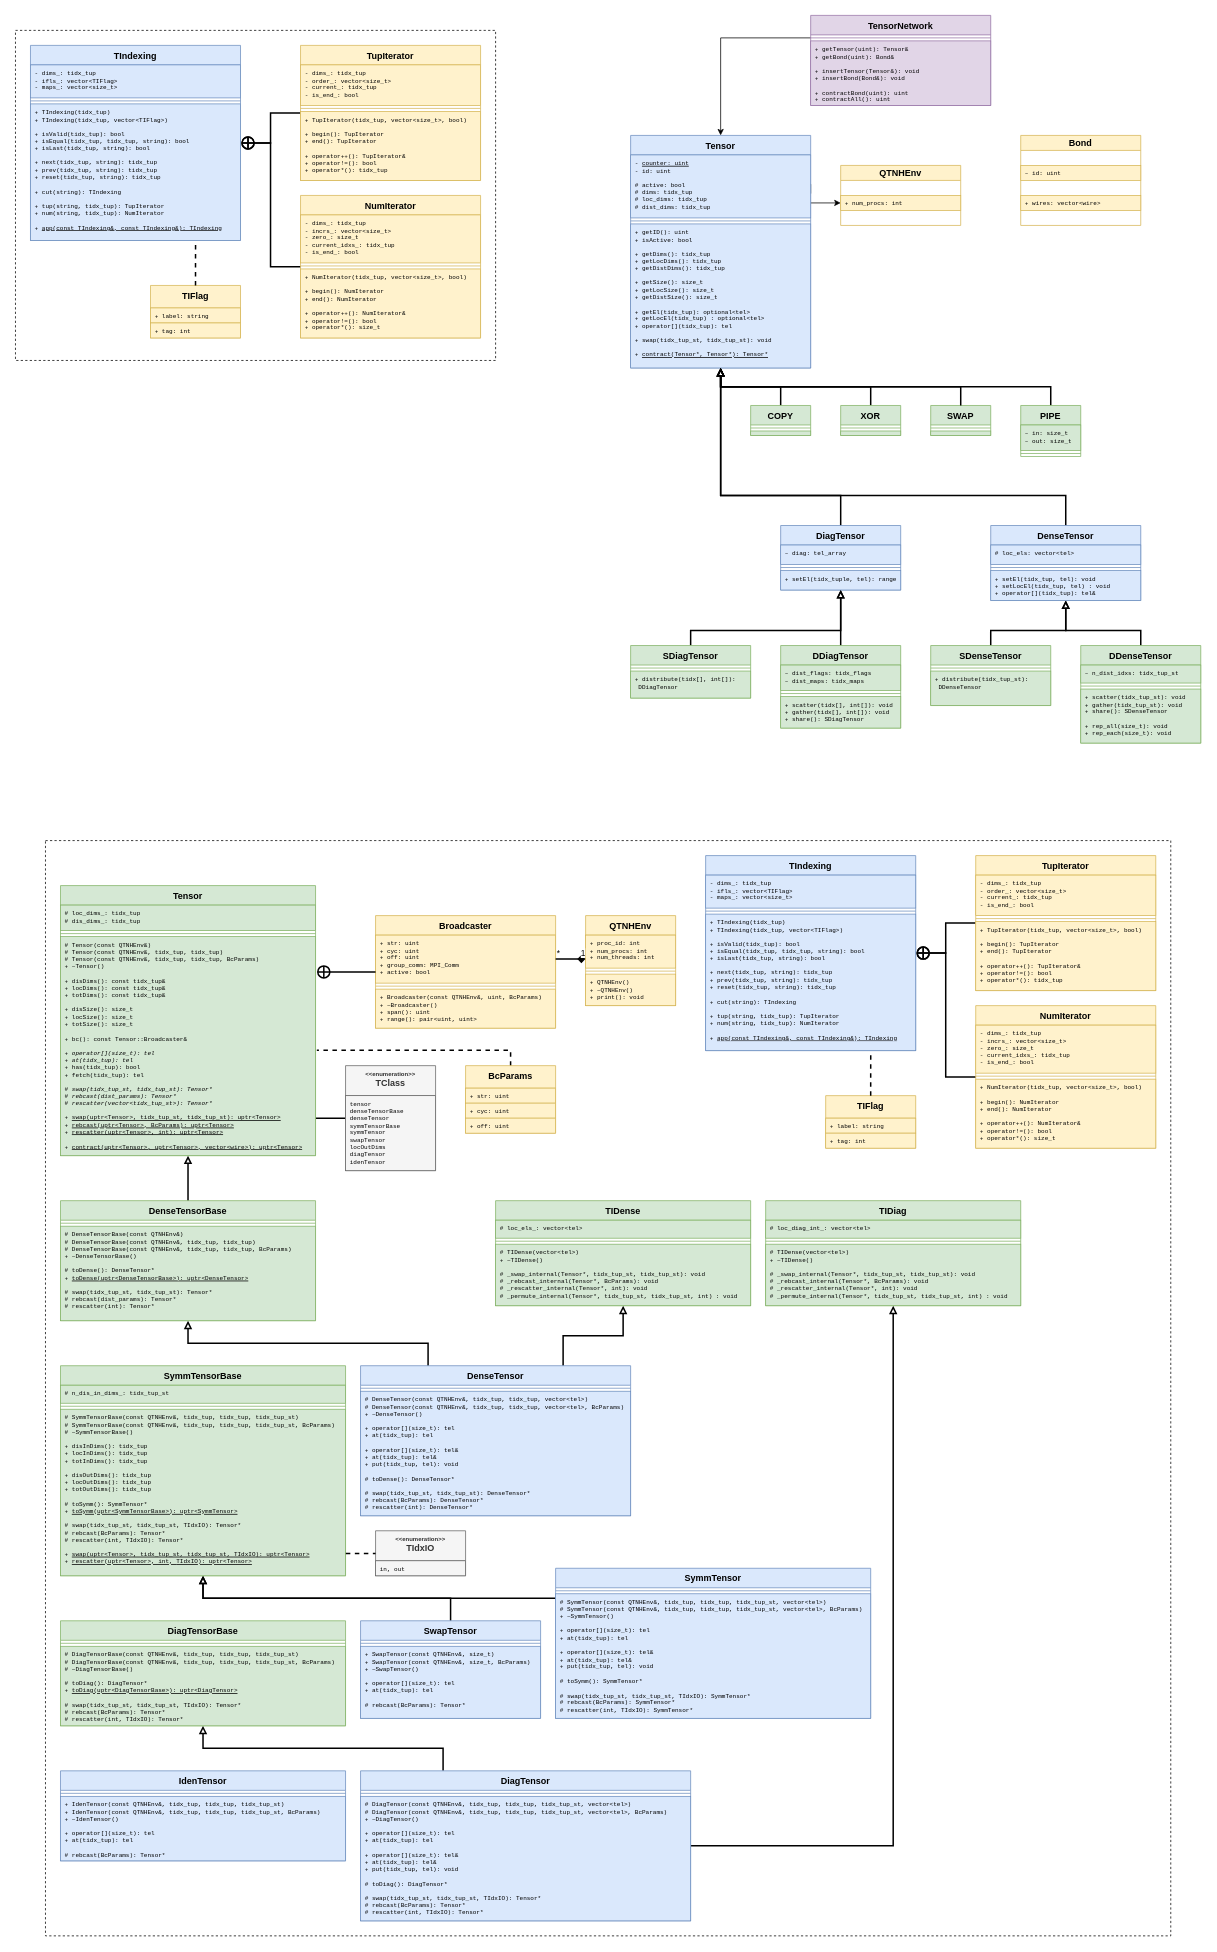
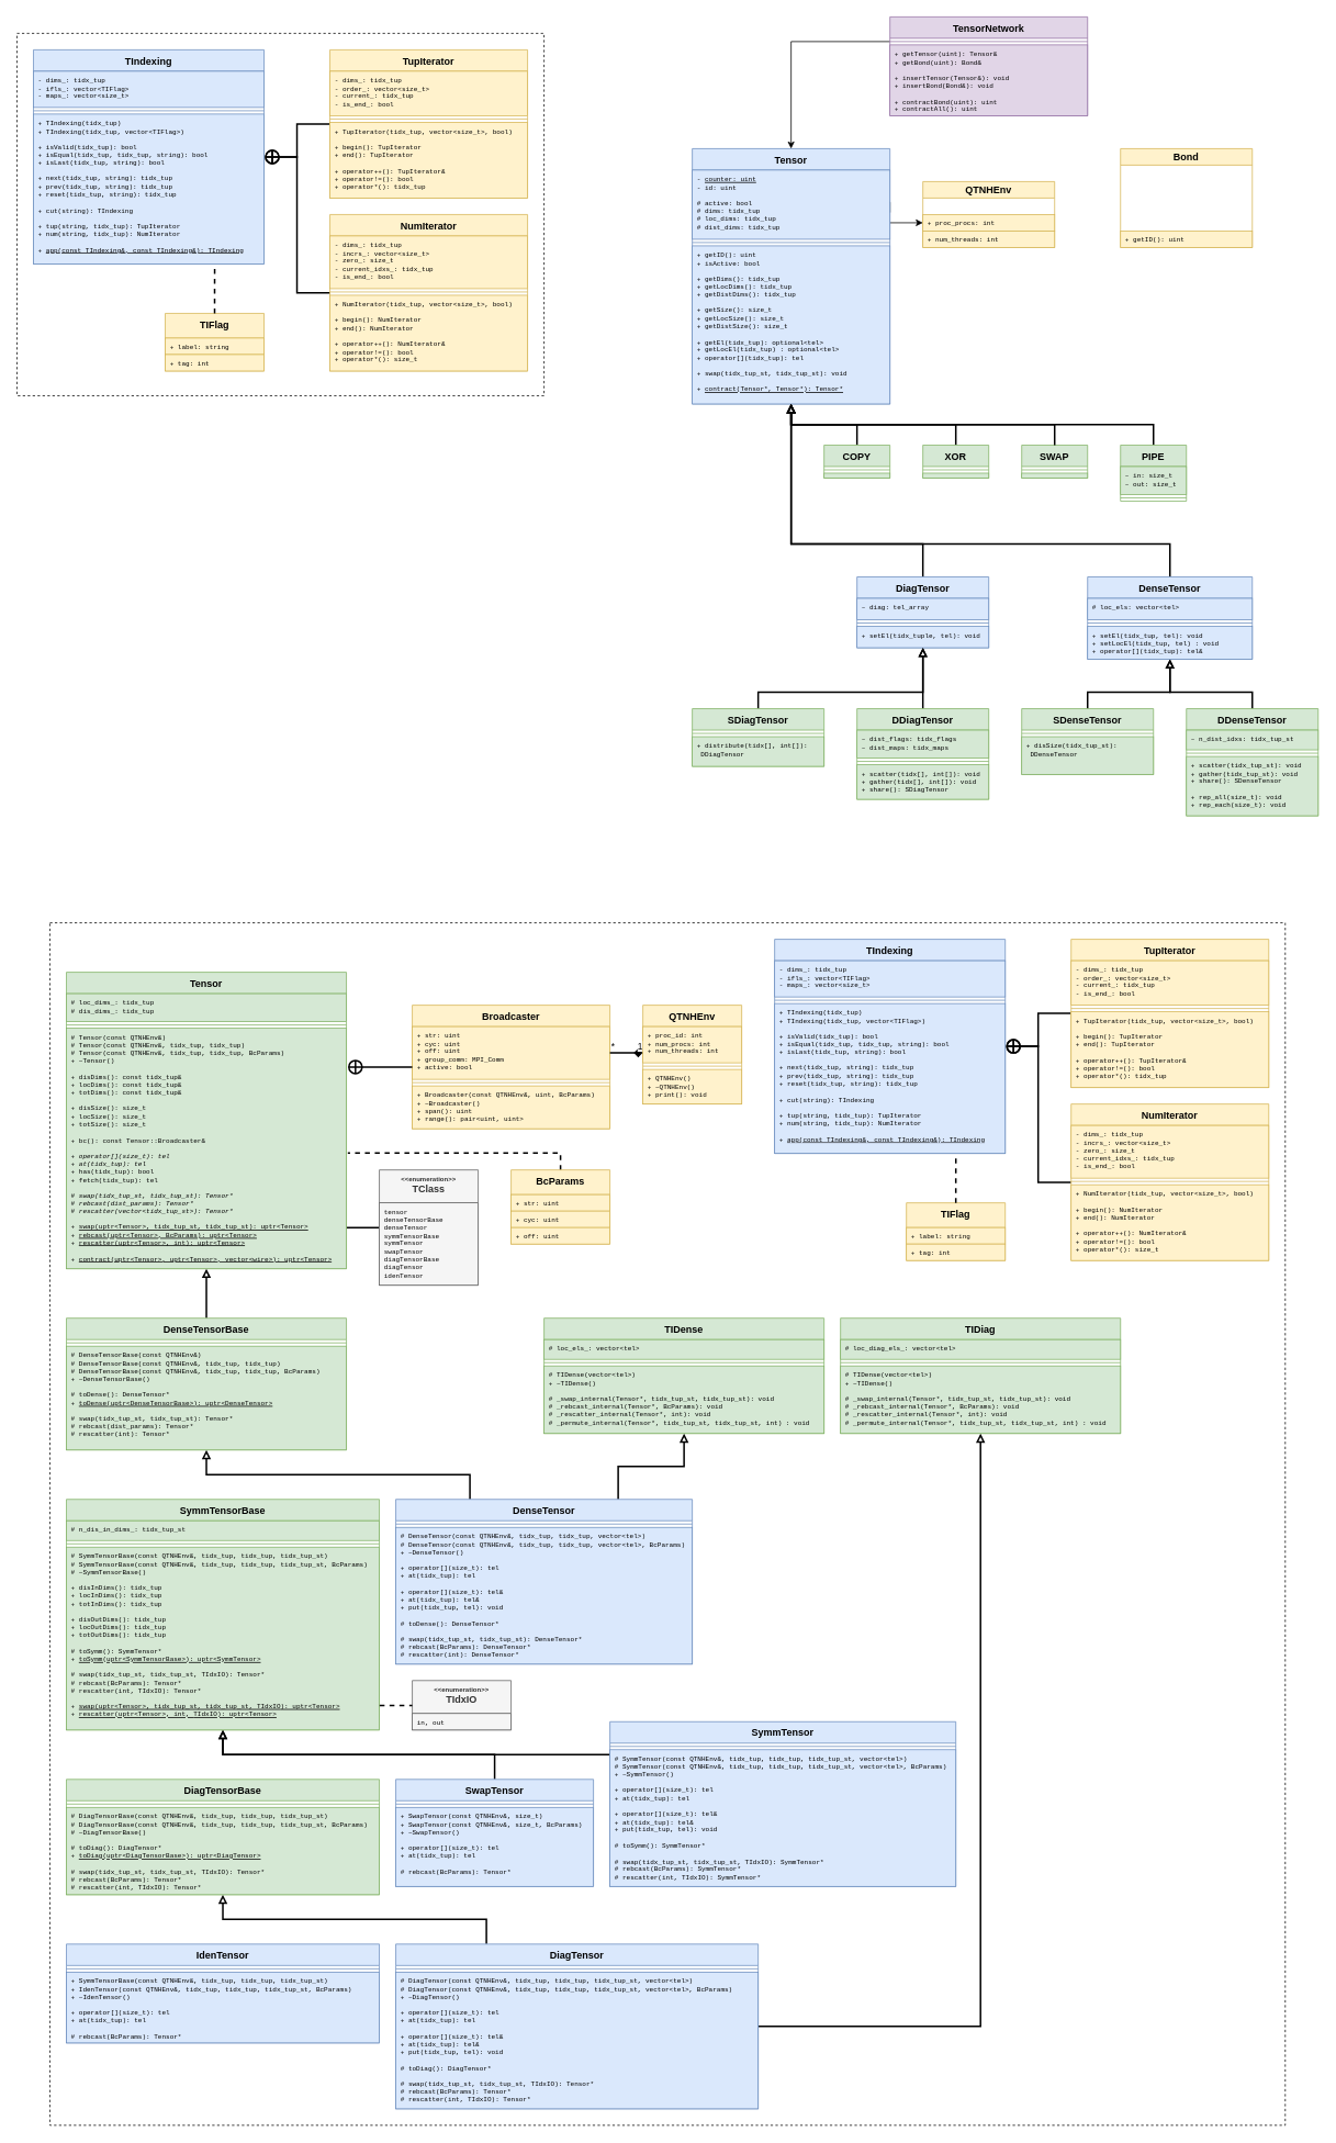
- <mxCell id="61" value="– id: uint" style="text;strokeColor=#d6b656;fillColor=#fff2cc;align=left;verticalAlign=middle;spacingLeft=4;spacingRight=4;overflow=hidden;rotatable=0;points=[[0,0.5],[1,0.5]];portConstraint=eastwest;whiteSpace=wrap;html=1;fontSize=8;fontFamily=Courier New;" parent="58" vertex="1"><mxGeometry y="40" width="160" height="20" as="geometry" /></mxCell>
- <mxCell id="65" value="+ num_procs: int" style="text;strokeColor=#d6b656;fillColor=#fff2cc;align=left;verticalAlign=middle;spacingLeft=4;spacingRight=4;overflow=hidden;rotatable=0;points=[[0,0.5],[1,0.5]];portConstraint=eastwest;whiteSpace=wrap;html=1;fontFamily=Courier New;fontSize=8;" parent="63" vertex="1"><mxGeometry y="40" width="160" height="20" as="geometry" /></mxCell>
+ <mxCell id="65" value="+ proc_procs: int" style="text;strokeColor=#d6b656;fillColor=#fff2cc;align=left;verticalAlign=middle;spacingLeft=4;spacingRight=4;overflow=hidden;rotatable=0;points=[[0,0.5],[1,0.5]];portConstraint=eastwest;whiteSpace=wrap;html=1;fontFamily=Courier New;fontSize=8;" parent="63" vertex="1"><mxGeometry y="40" width="160" height="20" as="geometry" /></mxCell>
- <mxCell id="60" value="+ wires: vector&amp;lt;wire&amp;gt;" style="text;strokeColor=#d6b656;fillColor=#fff2cc;align=left;verticalAlign=middle;spacingLeft=4;spacingRight=4;overflow=hidden;rotatable=0;points=[[0,0.5],[1,0.5]];portConstraint=eastwest;whiteSpace=wrap;html=1;fontSize=8;fontFamily=Courier New;" parent="58" vertex="1"><mxGeometry y="80" width="160" height="20" as="geometry" /></mxCell>
+ <mxCell id="66" value="+ num_threads: int" style="text;strokeColor=#d6b656;fillColor=#fff2cc;align=left;verticalAlign=middle;spacingLeft=4;spacingRight=4;overflow=hidden;rotatable=0;points=[[0,0.5],[1,0.5]];portConstraint=eastwest;whiteSpace=wrap;html=1;fontFamily=Courier New;fontSize=8;" parent="63" vertex="1"><mxGeometry y="60" width="160" height="20" as="geometry" /></mxCell>
+ <mxCell id="62" value="+ getID(): uint" style="text;strokeColor=#d6b656;fillColor=#fff2cc;align=left;verticalAlign=middle;spacingLeft=4;spacingRight=4;overflow=hidden;rotatable=0;points=[[0,0.5],[1,0.5]];portConstraint=eastwest;whiteSpace=wrap;html=1;fontSize=8;fontFamily=Courier New;" parent="58" vertex="1"><mxGeometry y="100" width="160" height="20" as="geometry" /></mxCell>
- <mxCell id="52" value="+ setEl(tidx_tuple, tel): range" style="text;strokeColor=#6c8ebf;fillColor=#dae8fc;align=left;verticalAlign=top;spacingLeft=4;spacingRight=4;overflow=hidden;rotatable=0;points=[[0,0.5],[1,0.5]];portConstraint=eastwest;whiteSpace=wrap;html=1;fontFamily=Courier New;fontSize=8;" parent="49" vertex="1"><mxGeometry y="60" width="160" height="26" as="geometry" /></mxCell>
+ <mxCell id="52" value="+ setEl(tidx_tuple, tel): void" style="text;strokeColor=#6c8ebf;fillColor=#dae8fc;align=left;verticalAlign=top;spacingLeft=4;spacingRight=4;overflow=hidden;rotatable=0;points=[[0,0.5],[1,0.5]];portConstraint=eastwest;whiteSpace=wrap;html=1;fontFamily=Courier New;fontSize=8;" parent="49" vertex="1"><mxGeometry y="60" width="160" height="26" as="geometry" /></mxCell>
- <mxCell id="13" value="+ distribute(tidx_tup_st):&amp;nbsp; &amp;nbsp;DDenseTensor" style="text;strokeColor=#82b366;fillColor=#d5e8d4;align=left;verticalAlign=top;spacingLeft=4;spacingRight=4;overflow=hidden;rotatable=0;points=[[0,0.5],[1,0.5]];portConstraint=eastwest;whiteSpace=wrap;html=1;fontFamily=Courier New;fontSize=8;" parent="11" vertex="1"><mxGeometry y="34" width="160" height="46" as="geometry" /></mxCell>
+ <mxCell id="13" value="+ disSize(tidx_tup_st):&amp;nbsp; &amp;nbsp;DDenseTensor" style="text;strokeColor=#82b366;fillColor=#d5e8d4;align=left;verticalAlign=top;spacingLeft=4;spacingRight=4;overflow=hidden;rotatable=0;points=[[0,0.5],[1,0.5]];portConstraint=eastwest;whiteSpace=wrap;html=1;fontFamily=Courier New;fontSize=8;" parent="11" vertex="1"><mxGeometry y="34" width="160" height="46" as="geometry" /></mxCell>
- <mxCell id="104" value="&lt;font color=&quot;#000000&quot;&gt;tensor&lt;/font&gt;&lt;div&gt;&lt;font color=&quot;#000000&quot;&gt;denseTensorBase&lt;/font&gt;&lt;/div&gt;&lt;div&gt;&lt;font color=&quot;#000000&quot;&gt;denseTensor&lt;/font&gt;&lt;/div&gt;&lt;div&gt;&lt;font color=&quot;#000000&quot;&gt;symmTensorBase&lt;/font&gt;&lt;/div&gt;&lt;div&gt;&lt;font color=&quot;#000000&quot;&gt;symmTensor&lt;/font&gt;&lt;/div&gt;&lt;div&gt;&lt;font color=&quot;#000000&quot;&gt;swapTensor&lt;/font&gt;&lt;/div&gt;&lt;div&gt;&lt;font color=&quot;#000000&quot;&gt;locOutDims&lt;/font&gt;&lt;/div&gt;&lt;div&gt;&lt;font color=&quot;#000000&quot;&gt;diagTensor&lt;/font&gt;&lt;/div&gt;&lt;div&gt;&lt;font color=&quot;#000000&quot;&gt;idenTensor&lt;/font&gt;&lt;/div&gt;" style="text;strokeColor=#666666;fillColor=#f5f5f5;align=left;verticalAlign=top;spacingLeft=4;spacingRight=4;overflow=hidden;rotatable=0;points=[[0,0.5],[1,0.5]];portConstraint=eastwest;whiteSpace=wrap;html=1;fontColor=#333333;fontSize=8;fontFamily=Courier New;" parent="103" vertex="1"><mxGeometry y="40" width="120" height="100" as="geometry" /></mxCell>
+ <mxCell id="104" value="&lt;font color=&quot;#000000&quot;&gt;tensor&lt;/font&gt;&lt;div&gt;&lt;font color=&quot;#000000&quot;&gt;denseTensorBase&lt;/font&gt;&lt;/div&gt;&lt;div&gt;&lt;font color=&quot;#000000&quot;&gt;denseTensor&lt;/font&gt;&lt;/div&gt;&lt;div&gt;&lt;font color=&quot;#000000&quot;&gt;symmTensorBase&lt;/font&gt;&lt;/div&gt;&lt;div&gt;&lt;font color=&quot;#000000&quot;&gt;symmTensor&lt;/font&gt;&lt;/div&gt;&lt;div&gt;&lt;font color=&quot;#000000&quot;&gt;swapTensor&lt;/font&gt;&lt;/div&gt;&lt;div&gt;&lt;font color=&quot;#000000&quot;&gt;diagTensorBase&lt;/font&gt;&lt;/div&gt;&lt;div&gt;&lt;font color=&quot;#000000&quot;&gt;diagTensor&lt;/font&gt;&lt;/div&gt;&lt;div&gt;&lt;font color=&quot;#000000&quot;&gt;idenTensor&lt;/font&gt;&lt;/div&gt;" style="text;strokeColor=#666666;fillColor=#f5f5f5;align=left;verticalAlign=top;spacingLeft=4;spacingRight=4;overflow=hidden;rotatable=0;points=[[0,0.5],[1,0.5]];portConstraint=eastwest;whiteSpace=wrap;html=1;fontColor=#333333;fontSize=8;fontFamily=Courier New;" parent="103" vertex="1"><mxGeometry y="40" width="120" height="100" as="geometry" /></mxCell>
- <mxCell id="127" value="# loc_diag_int_: vector&amp;lt;tel&amp;gt;" style="text;strokeColor=#82b366;fillColor=#d5e8d4;align=left;verticalAlign=top;spacingLeft=4;spacingRight=4;overflow=hidden;rotatable=0;points=[[0,0.5],[1,0.5]];portConstraint=eastwest;whiteSpace=wrap;html=1;fontFamily=Courier New;fontSize=8;" parent="126" vertex="1"><mxGeometry y="26" width="340" height="24" as="geometry" /></mxCell>
+ <mxCell id="127" value="# loc_diag_els_: vector&amp;lt;tel&amp;gt;" style="text;strokeColor=#82b366;fillColor=#d5e8d4;align=left;verticalAlign=top;spacingLeft=4;spacingRight=4;overflow=hidden;rotatable=0;points=[[0,0.5],[1,0.5]];portConstraint=eastwest;whiteSpace=wrap;html=1;fontFamily=Courier New;fontSize=8;" parent="126" vertex="1"><mxGeometry y="26" width="340" height="24" as="geometry" /></mxCell>
- <mxCell id="102" value="&lt;div&gt;&lt;span style=&quot;background-color: initial;&quot;&gt;+ IdenTensor(const QTNHEnv&amp;amp;,&amp;nbsp;&lt;/span&gt;tidx_tup, tidx_tup, tidx_tup_st&lt;span style=&quot;background-color: initial;&quot;&gt;)&lt;/span&gt;&lt;/div&gt;&lt;div&gt;+ IdenTensor(&lt;span style=&quot;background-color: initial;&quot;&gt;const QTNHEnv&amp;amp;,&amp;nbsp;&lt;/span&gt;tidx_tup, tidx_tup, tidx_tup_st&lt;span style=&quot;background-color: initial;&quot;&gt;, BcParams)&lt;/span&gt;&lt;/div&gt;&lt;div&gt;&lt;span style=&quot;background-color: initial;&quot;&gt;+ ~IdenTensor()&lt;/span&gt;&lt;/div&gt;&lt;div&gt;&lt;div&gt;&lt;br&gt;&lt;/div&gt;&lt;div&gt;&lt;div&gt;+&amp;nbsp;operator[](size_t): tel&lt;/div&gt;&lt;div&gt;+ at(tidx_tup): tel&lt;/div&gt;&lt;/div&gt;&lt;div&gt;&lt;br&gt;&lt;/div&gt;&lt;div&gt;&lt;span style=&quot;background-color: initial;&quot;&gt;# rebcast(BcParams): Tensor*&lt;/span&gt;&lt;/div&gt;&lt;/div&gt;" style="text;strokeColor=#6c8ebf;fillColor=#dae8fc;align=left;verticalAlign=top;spacingLeft=4;spacingRight=4;overflow=hidden;rotatable=0;points=[[0,0.5],[1,0.5]];portConstraint=eastwest;whiteSpace=wrap;html=1;fontFamily=Courier New;fontSize=8;" parent="100" vertex="1"><mxGeometry y="34" width="380" height="86" as="geometry" /></mxCell>
+ <mxCell id="102" value="&lt;div&gt;&lt;span style=&quot;background-color: initial;&quot;&gt;+ SymmTensorBase(const QTNHEnv&amp;amp;,&amp;nbsp;&lt;/span&gt;tidx_tup, tidx_tup, tidx_tup_st&lt;span style=&quot;background-color: initial;&quot;&gt;)&lt;/span&gt;&lt;/div&gt;&lt;div&gt;+ IdenTensor(&lt;span style=&quot;background-color: initial;&quot;&gt;const QTNHEnv&amp;amp;,&amp;nbsp;&lt;/span&gt;tidx_tup, tidx_tup, tidx_tup_st&lt;span style=&quot;background-color: initial;&quot;&gt;, BcParams)&lt;/span&gt;&lt;/div&gt;&lt;div&gt;&lt;span style=&quot;background-color: initial;&quot;&gt;+ ~IdenTensor()&lt;/span&gt;&lt;/div&gt;&lt;div&gt;&lt;div&gt;&lt;br&gt;&lt;/div&gt;&lt;div&gt;&lt;div&gt;+&amp;nbsp;operator[](size_t): tel&lt;/div&gt;&lt;div&gt;+ at(tidx_tup): tel&lt;/div&gt;&lt;/div&gt;&lt;div&gt;&lt;br&gt;&lt;/div&gt;&lt;div&gt;&lt;span style=&quot;background-color: initial;&quot;&gt;# rebcast(BcParams): Tensor*&lt;/span&gt;&lt;/div&gt;&lt;/div&gt;" style="text;strokeColor=#6c8ebf;fillColor=#dae8fc;align=left;verticalAlign=top;spacingLeft=4;spacingRight=4;overflow=hidden;rotatable=0;points=[[0,0.5],[1,0.5]];portConstraint=eastwest;whiteSpace=wrap;html=1;fontFamily=Courier New;fontSize=8;" parent="100" vertex="1"><mxGeometry y="34" width="380" height="86" as="geometry" /></mxCell>
